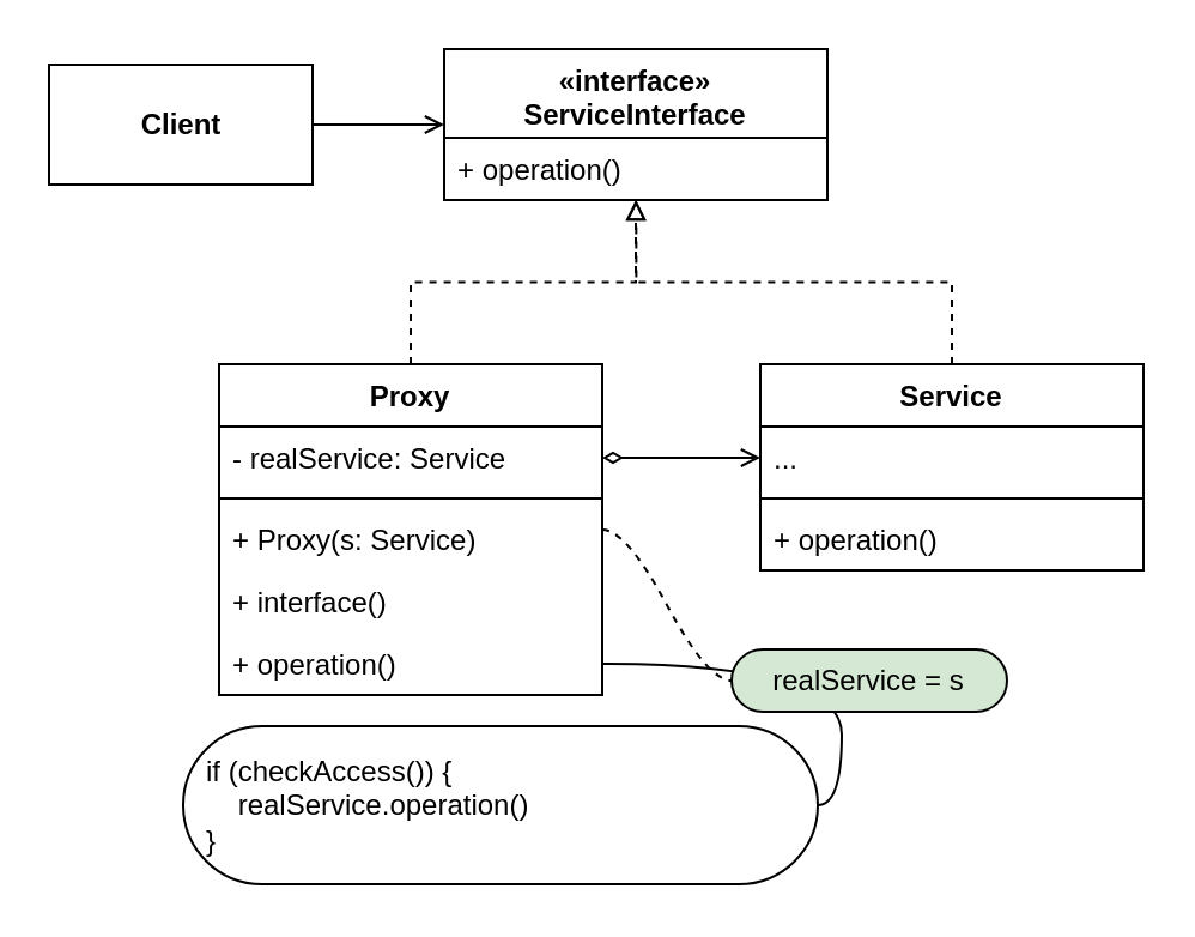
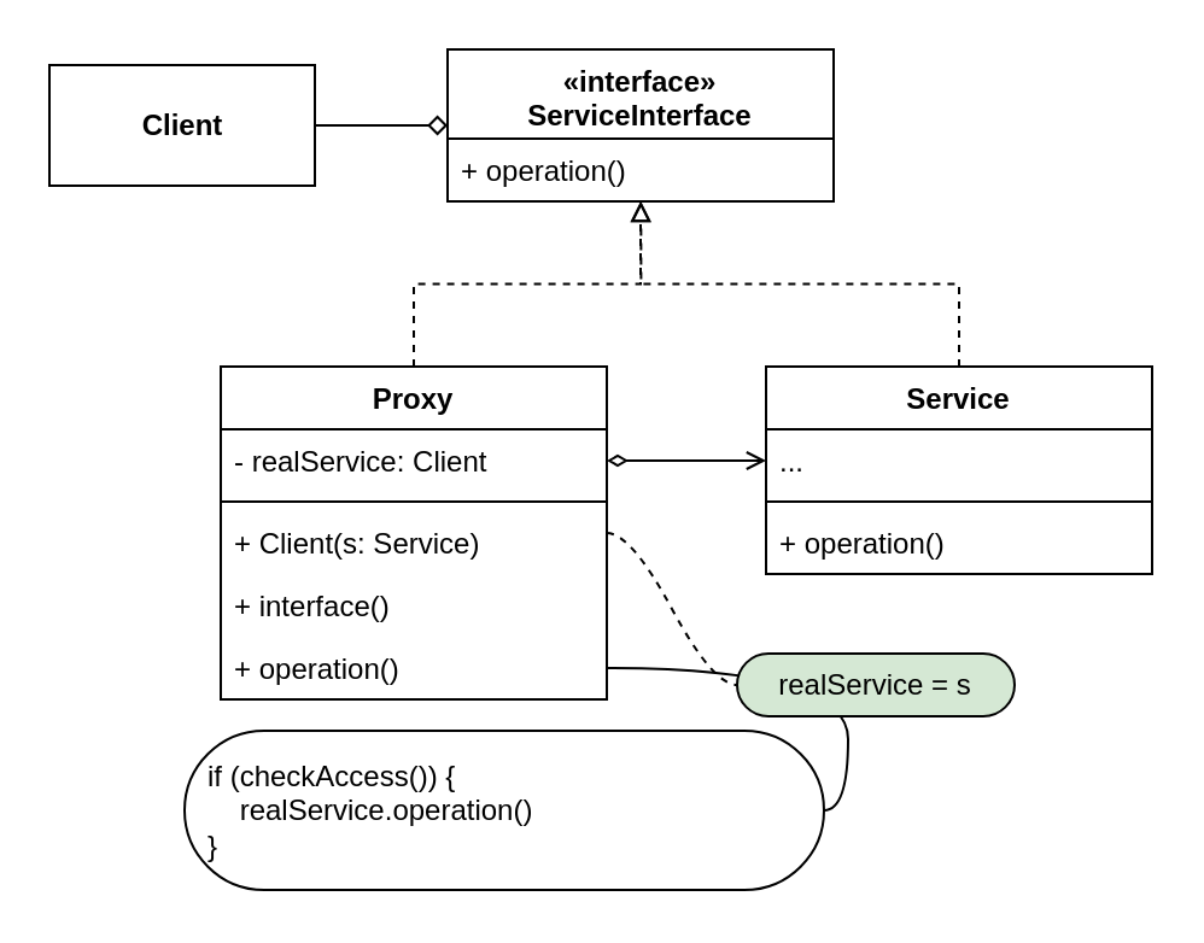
- <mxCell id="2" style="edgeStyle=none;html=1;exitX=1;exitY=0.5;exitDx=0;exitDy=0;entryX=0;entryY=0.5;entryDx=0;entryDy=0;endArrow=open;endFill=0;" parent="1" source="3" target="4" edge="1"><mxGeometry relative="1" as="geometry" /></mxCell>
+ <mxCell id="2" style="edgeStyle=none;html=1;exitX=1;exitY=0.5;exitDx=0;exitDy=0;entryX=0;entryY=0.5;entryDx=0;entryDy=0;endArrow=diamond;endFill=0;" parent="1" source="3" target="4" edge="1"><mxGeometry relative="1" as="geometry" /></mxCell>
- <mxCell id="8" value="- realService: Service" style="text;strokeColor=none;fillColor=none;align=left;verticalAlign=top;spacingLeft=4;spacingRight=4;overflow=hidden;rotatable=0;points=[[0,0.5],[1,0.5]];portConstraint=eastwest;" parent="7" vertex="1"><mxGeometry y="26" width="160" height="26" as="geometry" /></mxCell>
+ <mxCell id="8" value="- realService: Client" style="text;strokeColor=none;fillColor=none;align=left;verticalAlign=top;spacingLeft=4;spacingRight=4;overflow=hidden;rotatable=0;points=[[0,0.5],[1,0.5]];portConstraint=eastwest;" parent="7" vertex="1"><mxGeometry y="26" width="160" height="26" as="geometry" /></mxCell>
- <mxCell id="10" value="+ Proxy(s: Service)" style="text;strokeColor=none;fillColor=none;align=left;verticalAlign=top;spacingLeft=4;spacingRight=4;overflow=hidden;rotatable=0;points=[[0,0.5],[1,0.5]];portConstraint=eastwest;" parent="7" vertex="1"><mxGeometry y="60" width="160" height="26" as="geometry" /></mxCell>
+ <mxCell id="10" value="+ Client(s: Service)" style="text;strokeColor=none;fillColor=none;align=left;verticalAlign=top;spacingLeft=4;spacingRight=4;overflow=hidden;rotatable=0;points=[[0,0.5],[1,0.5]];portConstraint=eastwest;" parent="7" vertex="1"><mxGeometry y="60" width="160" height="26" as="geometry" /></mxCell>
